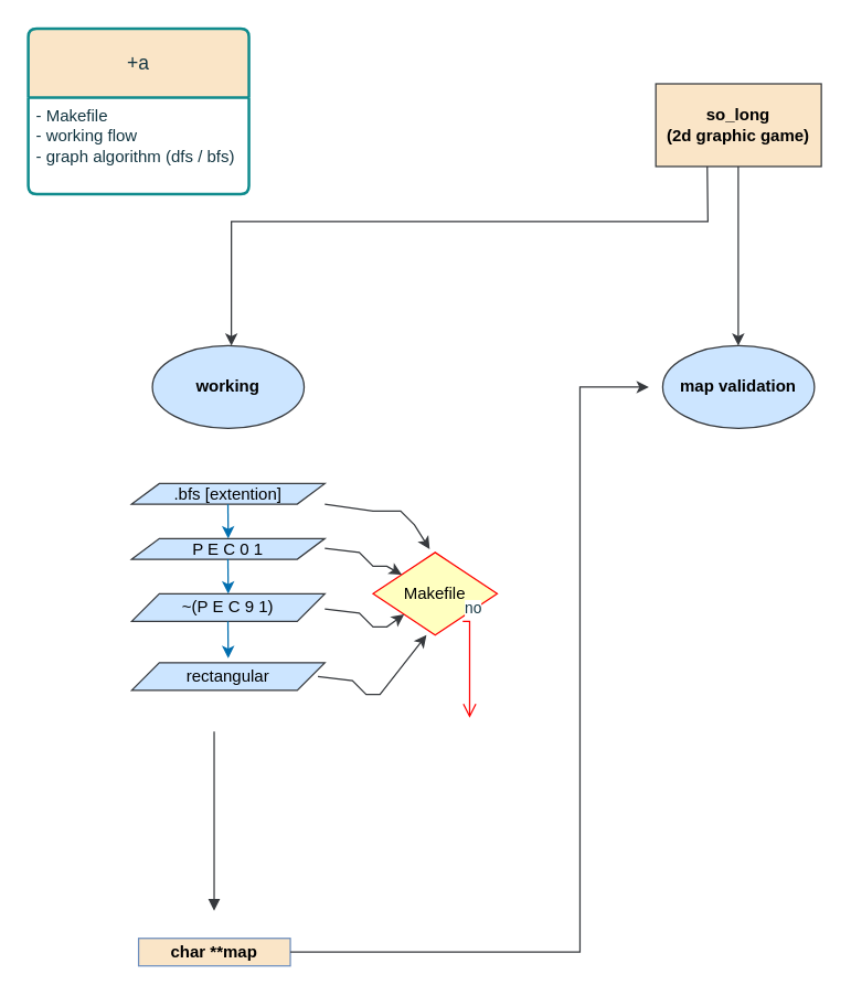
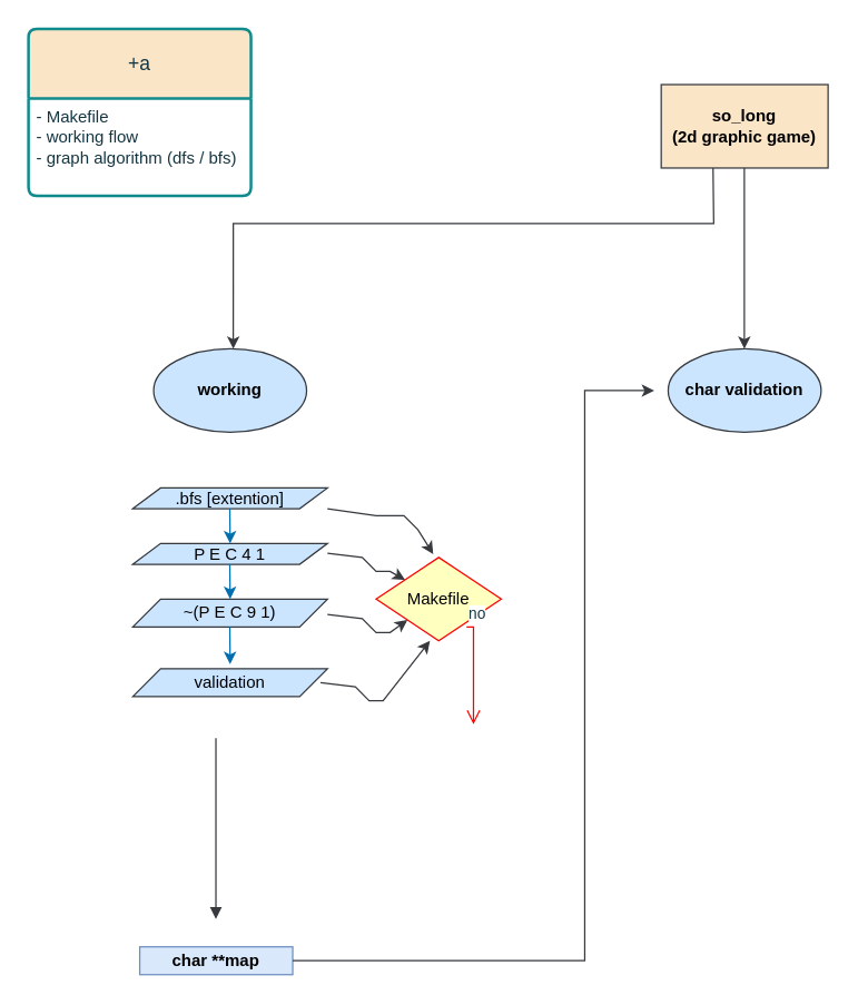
- <mxCell id="3" value="&lt;b&gt;map validation&lt;/b&gt;" style="ellipse;whiteSpace=wrap;html=1;strokeColor=#36393d;fillColor=#cce5ff;" parent="1" vertex="1"><mxGeometry x="480" y="250" width="110" height="60" as="geometry" /></mxCell>
+ <mxCell id="3" value="&lt;b&gt;char validation&lt;/b&gt;" style="ellipse;whiteSpace=wrap;html=1;strokeColor=#36393d;fillColor=#cce5ff;" parent="1" vertex="1"><mxGeometry x="480" y="250" width="110" height="60" as="geometry" /></mxCell>
- <mxCell id="8" value="P E C 0 1" style="shape=parallelogram;perimeter=parallelogramPerimeter;whiteSpace=wrap;html=1;fixedSize=1;strokeColor=#36393d;fillColor=#cce5ff;" parent="1" vertex="1"><mxGeometry x="95" y="390" width="140" height="15" as="geometry" /></mxCell>
+ <mxCell id="8" value="P E C 4 1" style="shape=parallelogram;perimeter=parallelogramPerimeter;whiteSpace=wrap;html=1;fixedSize=1;strokeColor=#36393d;fillColor=#cce5ff;" parent="1" vertex="1"><mxGeometry x="95" y="390" width="140" height="15" as="geometry" /></mxCell>
- <mxCell id="10" value="rectangular" style="shape=parallelogram;perimeter=parallelogramPerimeter;whiteSpace=wrap;html=1;fixedSize=1;strokeColor=#36393d;fillColor=#cce5ff;" parent="1" vertex="1"><mxGeometry x="95" y="480" width="140" height="20" as="geometry" /></mxCell>
+ <mxCell id="10" value="validation" style="shape=parallelogram;perimeter=parallelogramPerimeter;whiteSpace=wrap;html=1;fixedSize=1;strokeColor=#36393d;fillColor=#cce5ff;" parent="1" vertex="1"><mxGeometry x="95" y="480" width="140" height="20" as="geometry" /></mxCell>
- <mxCell id="6" value="&lt;b&gt;char **map&lt;/b&gt;" style="rounded=0;whiteSpace=wrap;html=1;fillColor=#fae5c7;strokeColor=#6c8ebf;" parent="1" vertex="1"><mxGeometry x="100" y="680" width="110" height="20" as="geometry" /></mxCell>
+ <mxCell id="6" value="&lt;b&gt;char **map&lt;/b&gt;" style="rounded=0;whiteSpace=wrap;html=1;fillColor=#dae8fc;strokeColor=#6c8ebf;" parent="1" vertex="1"><mxGeometry x="100" y="680" width="110" height="20" as="geometry" /></mxCell>
